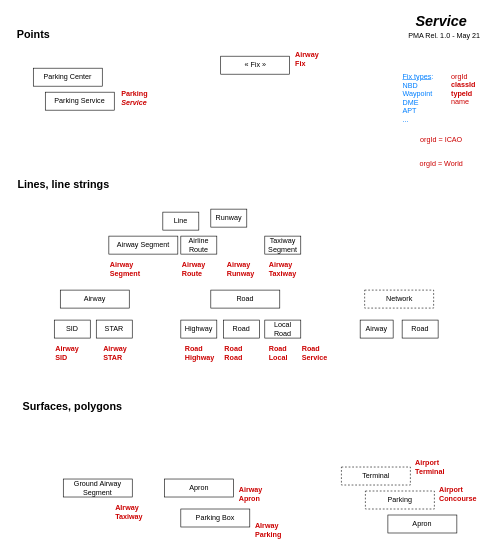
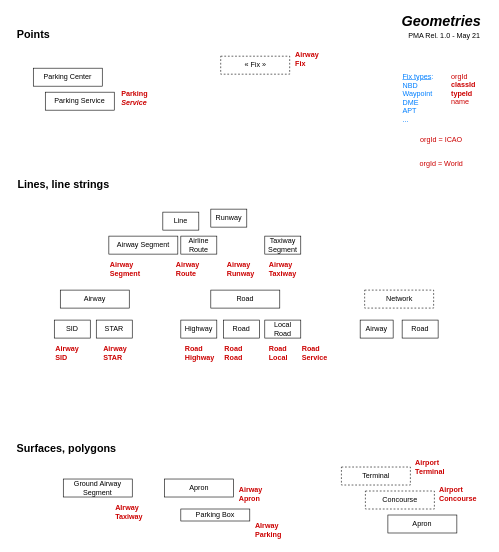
- <mxCell id="2" value="Service" style="text;html=1;align=center;verticalAlign=middle;resizable=0;points=[];autosize=1;fontSize=24;fontStyle=3" vertex="1" parent="1"><mxGeometry x="660" y="20" width="150" height="30" as="geometry" /></mxCell>
+ <mxCell id="2" value="Geometries" style="text;html=1;align=center;verticalAlign=middle;resizable=0;points=[];autosize=1;fontSize=24;fontStyle=3" vertex="1" parent="1"><mxGeometry x="660" y="20" width="150" height="30" as="geometry" /></mxCell>
- <mxCell id="7" value="« Fix »" style="rounded=0;whiteSpace=wrap;html=1;" vertex="1" parent="1"><mxGeometry x="367.5" y="93" width="115" height="30" as="geometry" /></mxCell>
+ <mxCell id="7" value="« Fix »" style="rounded=0;whiteSpace=wrap;html=1;dashed=1;" vertex="1" parent="1"><mxGeometry x="367.5" y="93" width="115" height="30" as="geometry" /></mxCell>
- <mxCell id="35" value="Airway&lt;br&gt;Route" style="text;html=1;strokeColor=none;fillColor=none;align=left;verticalAlign=middle;whiteSpace=wrap;rounded=0;dashed=1;fontColor=#CC0000;fontStyle=1" vertex="1" parent="1"><mxGeometry x="301" y="433" width="50" height="30" as="geometry" /></mxCell>
+ <mxCell id="35" value="Airway&lt;br&gt;Route" style="text;html=1;strokeColor=none;fillColor=none;align=left;verticalAlign=middle;whiteSpace=wrap;rounded=0;dashed=1;fontColor=#CC0000;fontStyle=1" vertex="1" parent="1"><mxGeometry x="291" y="433" width="50" height="30" as="geometry" /></mxCell>
- <mxCell id="6" value="Surfaces, polygons" style="text;html=1;align=center;verticalAlign=middle;resizable=0;points=[];autosize=1;fontSize=18;fontStyle=1" vertex="1" parent="1"><mxGeometry x="30" y="663" width="180" height="30" as="geometry" /></mxCell>
+ <mxCell id="6" value="Surfaces, polygons" style="text;html=1;align=center;verticalAlign=middle;resizable=0;points=[];autosize=1;fontSize=18;fontStyle=1" vertex="1" parent="1"><mxGeometry x="20" y="733" width="180" height="30" as="geometry" /></mxCell>
- <mxCell id="29" value="Parking" style="rounded=0;whiteSpace=wrap;html=1;dashed=1;" vertex="1" parent="1"><mxGeometry x="608.75" y="818" width="115" height="30" as="geometry" /></mxCell>
+ <mxCell id="29" value="Concourse" style="rounded=0;whiteSpace=wrap;html=1;dashed=1;" vertex="1" parent="1"><mxGeometry x="608.75" y="818" width="115" height="30" as="geometry" /></mxCell>
- <mxCell id="28" value="Parking Box" style="rounded=0;whiteSpace=wrap;html=1;" vertex="1" parent="1"><mxGeometry x="301" y="848" width="115" height="30" as="geometry" /></mxCell>
+ <mxCell id="28" value="Parking Box" style="rounded=0;whiteSpace=wrap;html=1;" vertex="1" parent="1"><mxGeometry x="301" y="848" width="115" height="20" as="geometry" /></mxCell>
